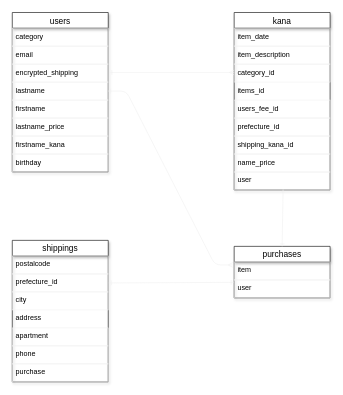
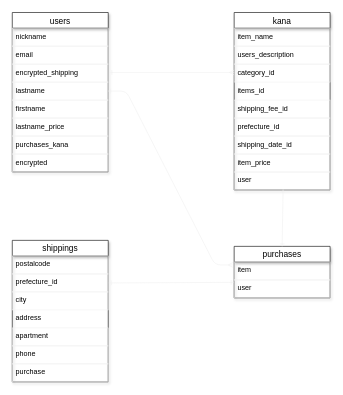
- <mxCell id="3" value="category" style="text;fillColor=none;spacingLeft=4;spacingRight=4;overflow=hidden;rotatable=0;points=[[0,0.5],[1,0.5]];portConstraint=eastwest;fontSize=12;perimeterSpacing=2;strokeColor=#f0f0f0;" parent="2" vertex="1"><mxGeometry y="26" width="160" height="30" as="geometry" /></mxCell>
+ <mxCell id="3" value="nickname" style="text;fillColor=none;spacingLeft=4;spacingRight=4;overflow=hidden;rotatable=0;points=[[0,0.5],[1,0.5]];portConstraint=eastwest;fontSize=12;perimeterSpacing=2;strokeColor=#f0f0f0;" parent="2" vertex="1"><mxGeometry y="26" width="160" height="30" as="geometry" /></mxCell>
- <mxCell id="12" value="item_date  " style="text;fillColor=none;spacingLeft=4;spacingRight=4;overflow=hidden;rotatable=0;points=[[0,0.5],[1,0.5]];portConstraint=eastwest;fontSize=12;perimeterSpacing=2;strokeColor=#f0f0f0;" parent="11" vertex="1"><mxGeometry y="26" width="160" height="30" as="geometry" /></mxCell>
+ <mxCell id="12" value="item_name  " style="text;fillColor=none;spacingLeft=4;spacingRight=4;overflow=hidden;rotatable=0;points=[[0,0.5],[1,0.5]];portConstraint=eastwest;fontSize=12;perimeterSpacing=2;strokeColor=#f0f0f0;" parent="11" vertex="1"><mxGeometry y="26" width="160" height="30" as="geometry" /></mxCell>
- <mxCell id="13" value="item_description" style="text;fillColor=none;spacingLeft=4;spacingRight=4;overflow=hidden;rotatable=0;points=[[0,0.5],[1,0.5]];portConstraint=eastwest;fontSize=12;perimeterSpacing=1;strokeColor=#f0f0f0;" parent="11" vertex="1"><mxGeometry y="56" width="160" height="30" as="geometry" /></mxCell>
+ <mxCell id="13" value="users_description" style="text;fillColor=none;spacingLeft=4;spacingRight=4;overflow=hidden;rotatable=0;points=[[0,0.5],[1,0.5]];portConstraint=eastwest;fontSize=12;perimeterSpacing=1;strokeColor=#f0f0f0;" parent="11" vertex="1"><mxGeometry y="56" width="160" height="30" as="geometry" /></mxCell>
- <mxCell id="16" value="users_fee_id" style="text;fillColor=none;spacingLeft=4;spacingRight=4;overflow=hidden;rotatable=0;points=[[0,0.5],[1,0.5]];portConstraint=eastwest;fontSize=12;strokeColor=#f0f0f0;" parent="11" vertex="1"><mxGeometry y="146" width="160" height="30" as="geometry" /></mxCell>
+ <mxCell id="16" value="shipping_fee_id" style="text;fillColor=none;spacingLeft=4;spacingRight=4;overflow=hidden;rotatable=0;points=[[0,0.5],[1,0.5]];portConstraint=eastwest;fontSize=12;strokeColor=#f0f0f0;" parent="11" vertex="1"><mxGeometry y="146" width="160" height="30" as="geometry" /></mxCell>
- <mxCell id="9" value="firstname_kana" style="text;fillColor=none;spacingLeft=4;spacingRight=4;overflow=hidden;rotatable=0;points=[[0,0.5],[1,0.5]];portConstraint=eastwest;fontSize=12;strokeColor=#f0f0f0;" parent="2" vertex="1"><mxGeometry y="206" width="160" height="30" as="geometry" /></mxCell>
+ <mxCell id="9" value="purchases_kana" style="text;fillColor=none;spacingLeft=4;spacingRight=4;overflow=hidden;rotatable=0;points=[[0,0.5],[1,0.5]];portConstraint=eastwest;fontSize=12;strokeColor=#f0f0f0;" parent="2" vertex="1"><mxGeometry y="206" width="160" height="30" as="geometry" /></mxCell>
- <mxCell id="18" value="shipping_kana_id" style="text;fillColor=none;spacingLeft=4;spacingRight=4;overflow=hidden;rotatable=0;points=[[0,0.5],[1,0.5]];portConstraint=eastwest;fontSize=12;strokeColor=#f0f0f0;" vertex="1" parent="11"><mxGeometry y="206" width="160" height="30" as="geometry" /></mxCell>
+ <mxCell id="18" value="shipping_date_id" style="text;fillColor=none;spacingLeft=4;spacingRight=4;overflow=hidden;rotatable=0;points=[[0,0.5],[1,0.5]];portConstraint=eastwest;fontSize=12;strokeColor=#f0f0f0;" vertex="1" parent="11"><mxGeometry y="206" width="160" height="30" as="geometry" /></mxCell>
- <mxCell id="10" value="birthday" style="text;fillColor=none;spacingLeft=4;spacingRight=4;overflow=hidden;rotatable=0;points=[[0,0.5],[1,0.5]];portConstraint=eastwest;fontSize=12;strokeColor=#f0f0f0;" vertex="1" parent="2"><mxGeometry y="236" width="160" height="30" as="geometry" /></mxCell>
+ <mxCell id="10" value="encrypted" style="text;fillColor=none;spacingLeft=4;spacingRight=4;overflow=hidden;rotatable=0;points=[[0,0.5],[1,0.5]];portConstraint=eastwest;fontSize=12;strokeColor=#f0f0f0;" vertex="1" parent="2"><mxGeometry y="236" width="160" height="30" as="geometry" /></mxCell>
- <mxCell id="19" value="name_price" style="text;fillColor=none;spacingLeft=4;spacingRight=4;overflow=hidden;rotatable=0;points=[[0,0.5],[1,0.5]];portConstraint=eastwest;fontSize=12;strokeColor=#f0f0f0;" vertex="1" parent="11"><mxGeometry y="236" width="160" height="30" as="geometry" /></mxCell>
+ <mxCell id="19" value="item_price" style="text;fillColor=none;spacingLeft=4;spacingRight=4;overflow=hidden;rotatable=0;points=[[0,0.5],[1,0.5]];portConstraint=eastwest;fontSize=12;strokeColor=#f0f0f0;" vertex="1" parent="11"><mxGeometry y="236" width="160" height="30" as="geometry" /></mxCell>
